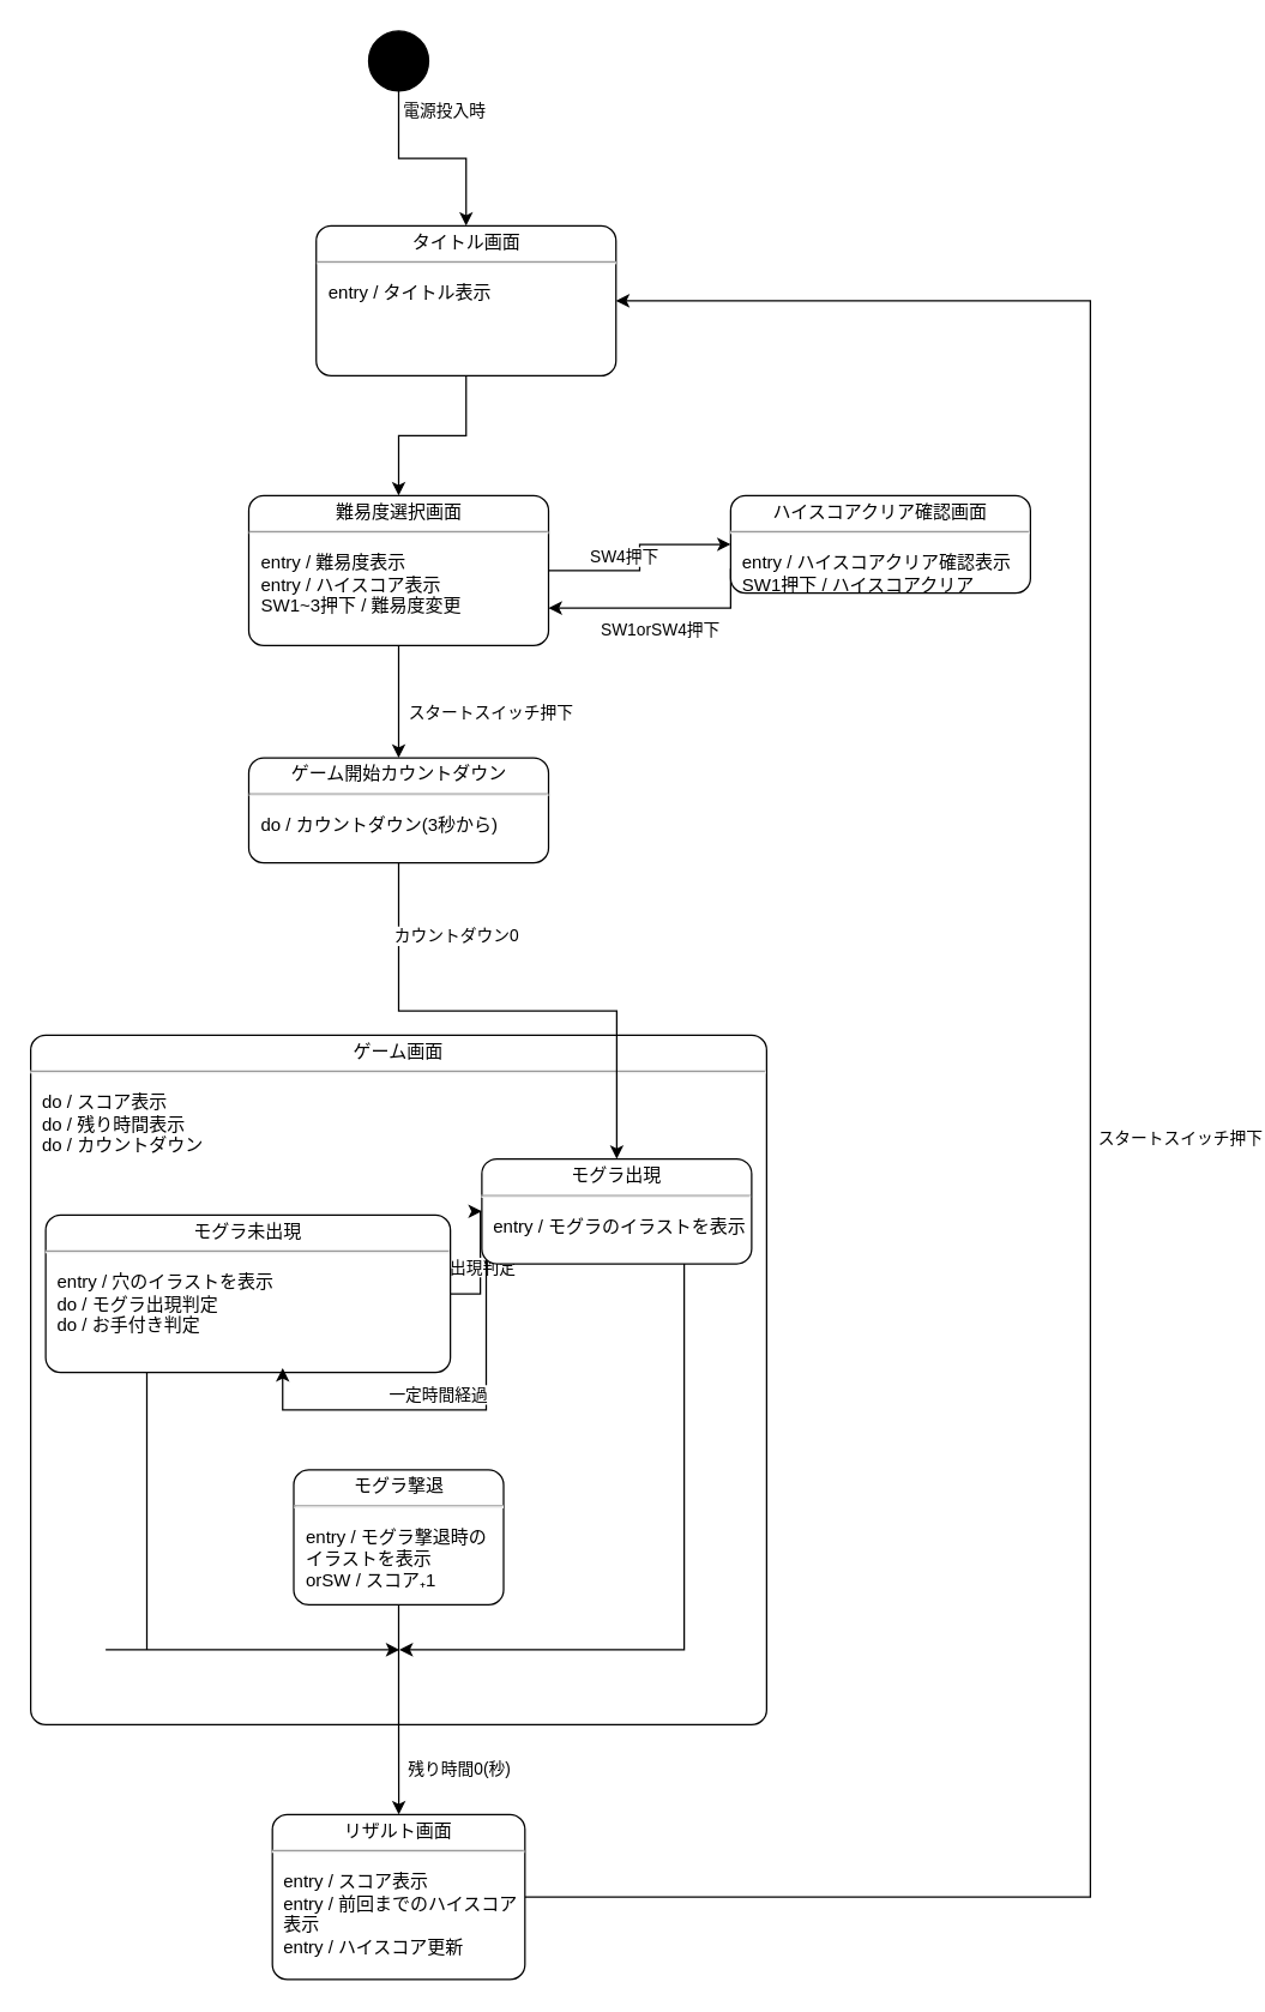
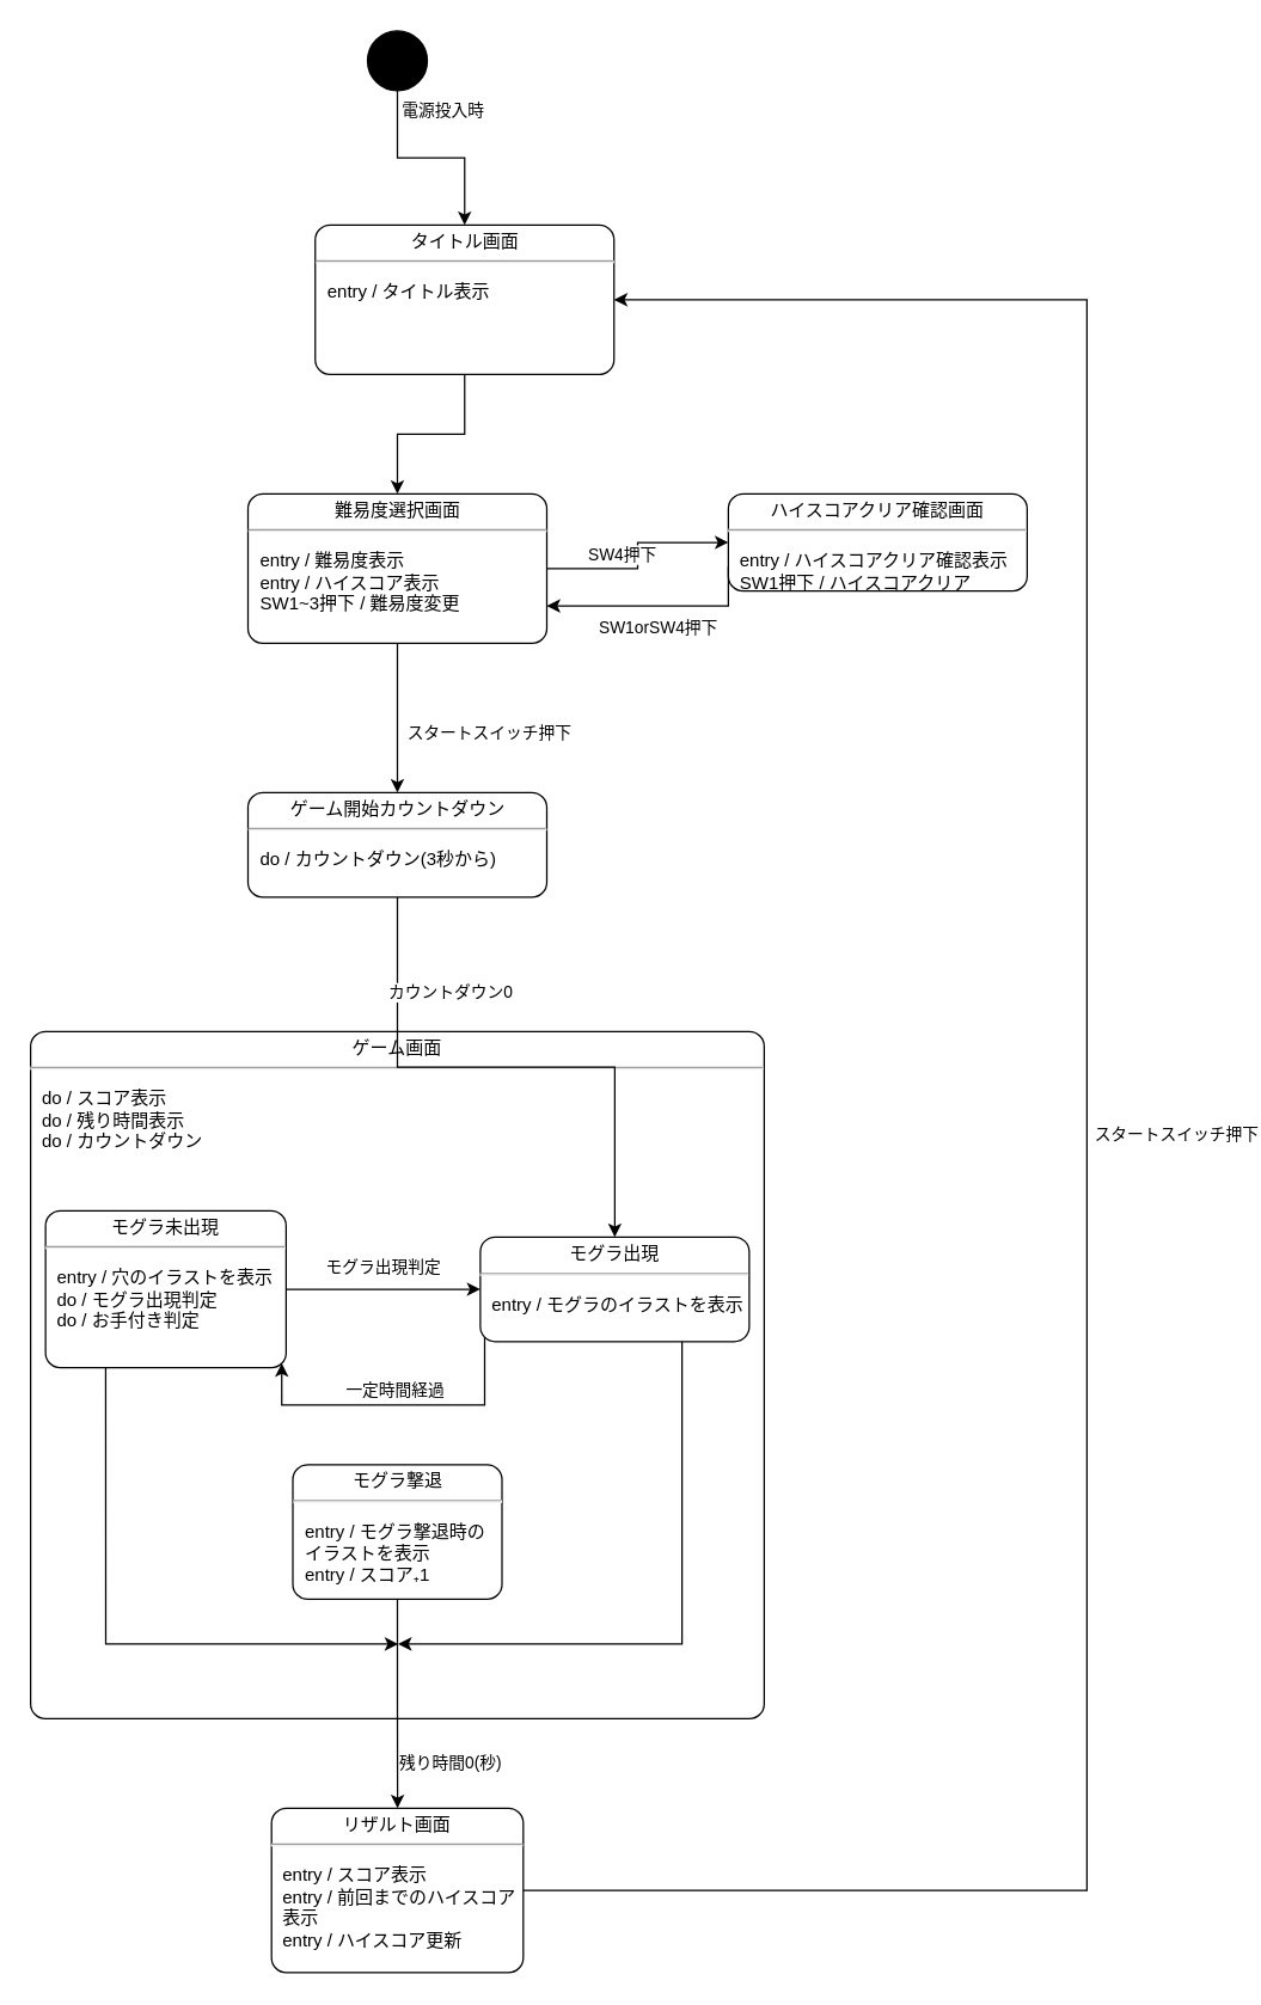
- <mxCell id="14" value="&lt;p style=&quot;margin: 0px ; margin-top: 4px ; text-align: center&quot;&gt;ゲーム開始カウントダウン&lt;/p&gt;&lt;hr&gt;&lt;p&gt;&lt;/p&gt;&lt;p style=&quot;margin: 0px ; margin-left: 8px ; text-align: left&quot;&gt;do / カウントダウン(3秒から)&lt;/p&gt;&lt;p style=&quot;margin: 0px ; margin-left: 8px ; text-align: left&quot;&gt;&lt;br&gt;&lt;/p&gt;" style="shape=mxgraph.sysml.simpleState;html=1;overflow=fill;whiteSpace=wrap;align=center;" parent="1" vertex="1"><mxGeometry x="165.5" y="505" width="200" height="70" as="geometry" /></mxCell>
+ <mxCell id="14" value="&lt;p style=&quot;margin: 0px ; margin-top: 4px ; text-align: center&quot;&gt;ゲーム開始カウントダウン&lt;/p&gt;&lt;hr&gt;&lt;p&gt;&lt;/p&gt;&lt;p style=&quot;margin: 0px ; margin-left: 8px ; text-align: left&quot;&gt;do / カウントダウン(3秒から)&lt;/p&gt;&lt;p style=&quot;margin: 0px ; margin-left: 8px ; text-align: left&quot;&gt;&lt;br&gt;&lt;/p&gt;" style="shape=mxgraph.sysml.simpleState;html=1;overflow=fill;whiteSpace=wrap;align=center;" parent="1" vertex="1"><mxGeometry x="165.5" y="530" width="200" height="70" as="geometry" /></mxCell>
- <mxCell id="10" value="&lt;p style=&quot;margin: 0px ; margin-top: 4px ; text-align: center&quot;&gt;モグラ出現&lt;/p&gt;&lt;hr&gt;&lt;p&gt;&lt;/p&gt;&lt;p style=&quot;margin: 0px ; margin-left: 8px ; text-align: left&quot;&gt;entry / モグラのイラストを表示&lt;br&gt;&lt;/p&gt;" style="shape=mxgraph.sysml.simpleState;html=1;overflow=fill;whiteSpace=wrap;align=center;" parent="1" vertex="1"><mxGeometry x="321" y="772.5" width="180" height="70" as="geometry" /></mxCell>
+ <mxCell id="10" value="&lt;p style=&quot;margin: 0px ; margin-top: 4px ; text-align: center&quot;&gt;モグラ出現&lt;/p&gt;&lt;hr&gt;&lt;p&gt;&lt;/p&gt;&lt;p style=&quot;margin: 0px ; margin-left: 8px ; text-align: left&quot;&gt;entry / モグラのイラストを表示&lt;br&gt;&lt;/p&gt;" style="shape=mxgraph.sysml.simpleState;html=1;overflow=fill;whiteSpace=wrap;align=center;" parent="1" vertex="1"><mxGeometry x="321" y="827.5" width="180" height="70" as="geometry" /></mxCell>
- <mxCell id="7" value="&lt;p style=&quot;margin: 0px ; margin-top: 4px ; text-align: center&quot;&gt;モグラ未出現&lt;/p&gt;&lt;hr&gt;&lt;p&gt;&lt;/p&gt;&lt;p style=&quot;margin: 0px ; margin-left: 8px ; text-align: left&quot;&gt;entry / 穴のイラストを表示&lt;/p&gt;&lt;p style=&quot;margin: 0px ; margin-left: 8px ; text-align: left&quot;&gt;do / モグラ出現判定&lt;/p&gt;&lt;p style=&quot;margin: 0px ; margin-left: 8px ; text-align: left&quot;&gt;do / お手付き判定&lt;br&gt;&lt;br&gt;&lt;/p&gt;" style="shape=mxgraph.sysml.simpleState;html=1;overflow=fill;whiteSpace=wrap;align=center;" parent="1" vertex="1"><mxGeometry x="30" y="810" width="270" height="105" as="geometry" /></mxCell>
+ <mxCell id="7" value="&lt;p style=&quot;margin: 0px ; margin-top: 4px ; text-align: center&quot;&gt;モグラ未出現&lt;/p&gt;&lt;hr&gt;&lt;p&gt;&lt;/p&gt;&lt;p style=&quot;margin: 0px ; margin-left: 8px ; text-align: left&quot;&gt;entry / 穴のイラストを表示&lt;/p&gt;&lt;p style=&quot;margin: 0px ; margin-left: 8px ; text-align: left&quot;&gt;do / モグラ出現判定&lt;/p&gt;&lt;p style=&quot;margin: 0px ; margin-left: 8px ; text-align: left&quot;&gt;do / お手付き判定&lt;br&gt;&lt;br&gt;&lt;/p&gt;" style="shape=mxgraph.sysml.simpleState;html=1;overflow=fill;whiteSpace=wrap;align=center;" parent="1" vertex="1"><mxGeometry x="30" y="810" width="161" height="105" as="geometry" /></mxCell>
- <mxCell id="12" value="&lt;p style=&quot;margin: 0px ; margin-top: 4px ; text-align: center&quot;&gt;モグラ撃退&lt;/p&gt;&lt;hr&gt;&lt;p&gt;&lt;/p&gt;&lt;p style=&quot;margin: 0px ; margin-left: 8px ; text-align: left&quot;&gt;entry / モグラ撃退時のイラストを表示&lt;br&gt;orSW / スコア₊1&lt;br&gt;&lt;br&gt;&lt;/p&gt;" style="shape=mxgraph.sysml.simpleState;html=1;overflow=fill;whiteSpace=wrap;align=center;" parent="1" vertex="1"><mxGeometry x="195.5" y="980" width="140" height="90" as="geometry" /></mxCell>
+ <mxCell id="12" value="&lt;p style=&quot;margin: 0px ; margin-top: 4px ; text-align: center&quot;&gt;モグラ撃退&lt;/p&gt;&lt;hr&gt;&lt;p&gt;&lt;/p&gt;&lt;p style=&quot;margin: 0px ; margin-left: 8px ; text-align: left&quot;&gt;entry / モグラ撃退時のイラストを表示&lt;br&gt;entry / スコア₊1&lt;br&gt;&lt;br&gt;&lt;/p&gt;" style="shape=mxgraph.sysml.simpleState;html=1;overflow=fill;whiteSpace=wrap;align=center;" parent="1" vertex="1"><mxGeometry x="195.5" y="980" width="140" height="90" as="geometry" /></mxCell>
